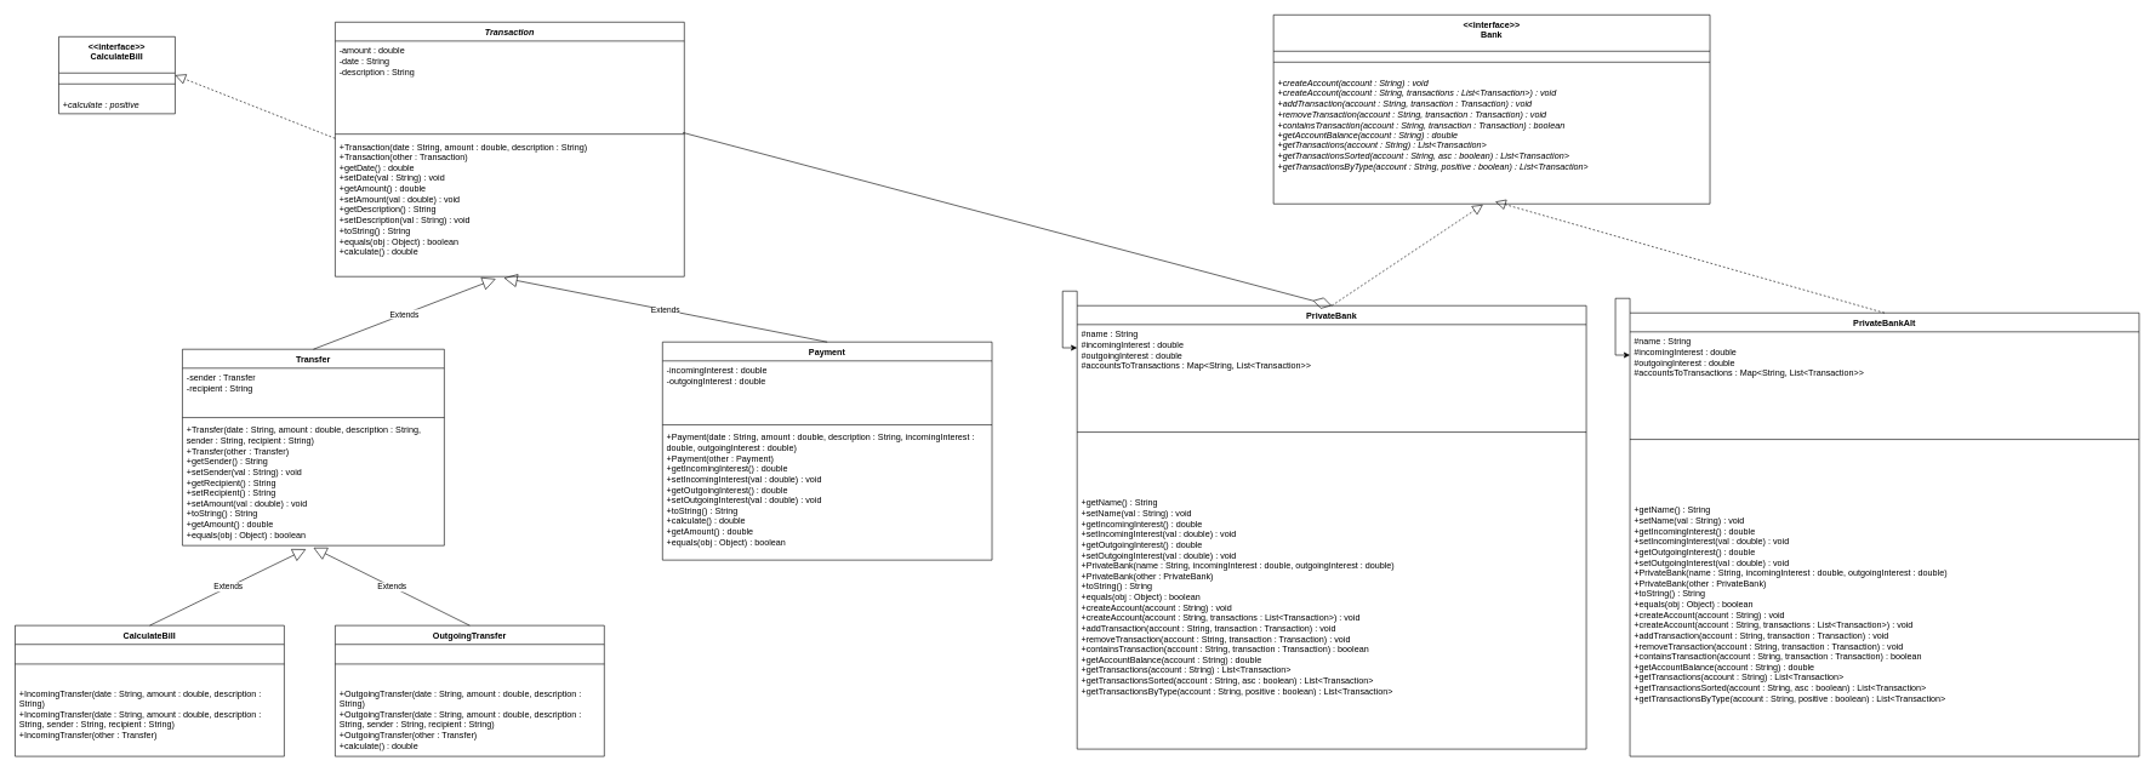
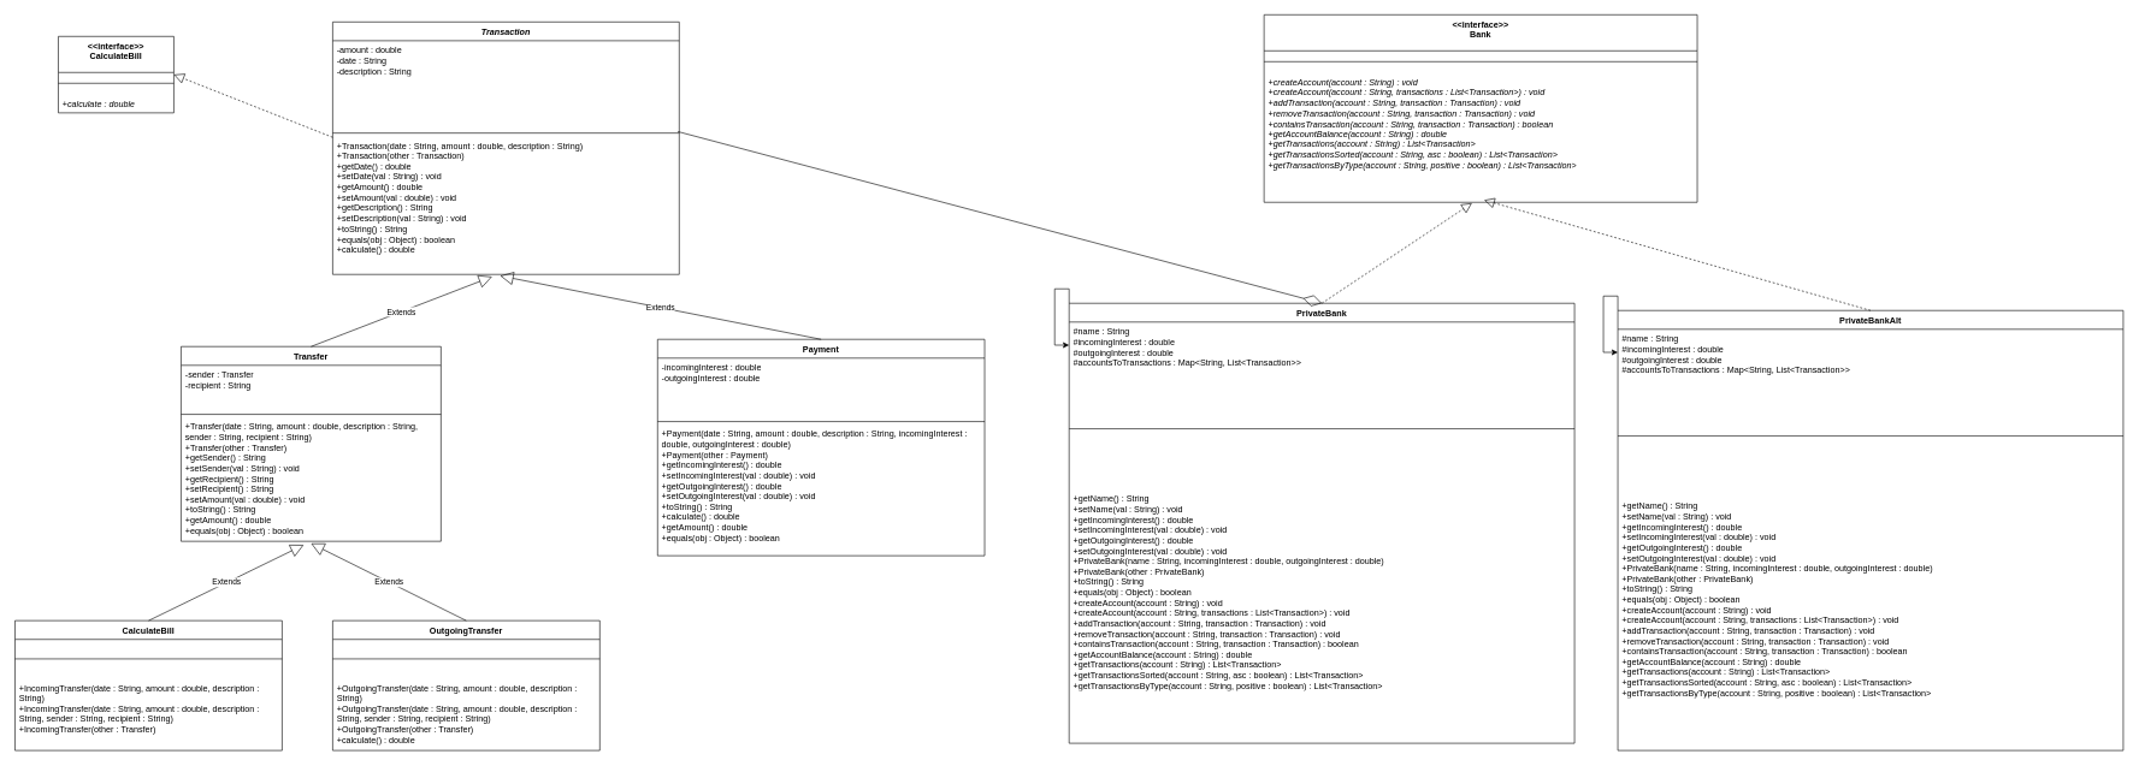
- <mxCell id="4" value="+&lt;i&gt;calculate : positive&lt;/i&gt;" style="text;strokeColor=none;fillColor=none;align=left;verticalAlign=top;spacingLeft=4;spacingRight=4;overflow=hidden;rotatable=0;points=[[0,0.5],[1,0.5]];portConstraint=eastwest;whiteSpace=wrap;html=1;" vertex="1" parent="2"><mxGeometry y="80" width="160" height="26" as="geometry" /></mxCell>
+ <mxCell id="4" value="+&lt;i&gt;calculate : double&lt;/i&gt;" style="text;strokeColor=none;fillColor=none;align=left;verticalAlign=top;spacingLeft=4;spacingRight=4;overflow=hidden;rotatable=0;points=[[0,0.5],[1,0.5]];portConstraint=eastwest;whiteSpace=wrap;html=1;" vertex="1" parent="2"><mxGeometry y="80" width="160" height="26" as="geometry" /></mxCell>
